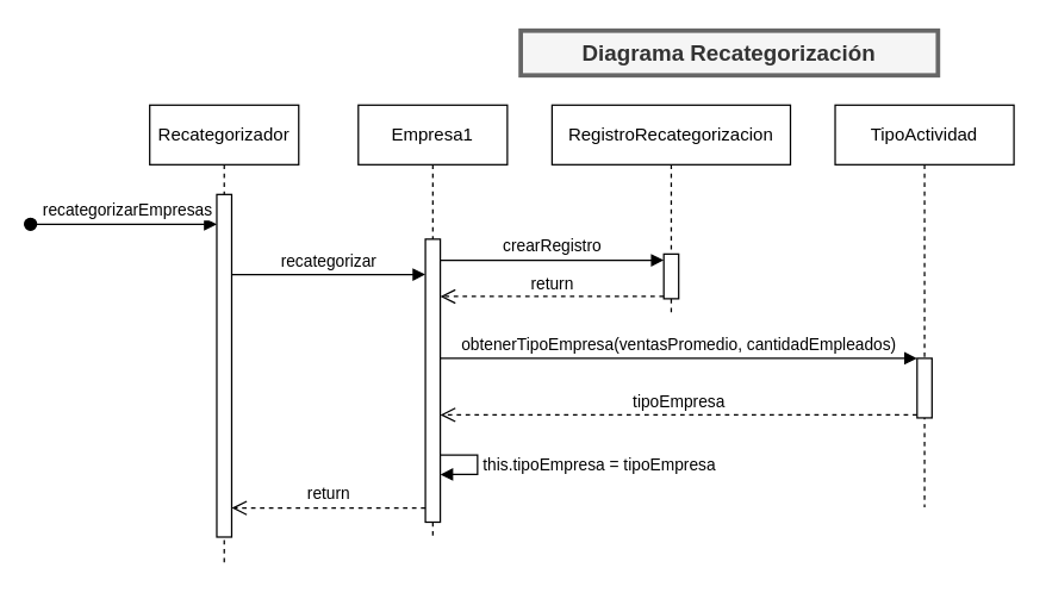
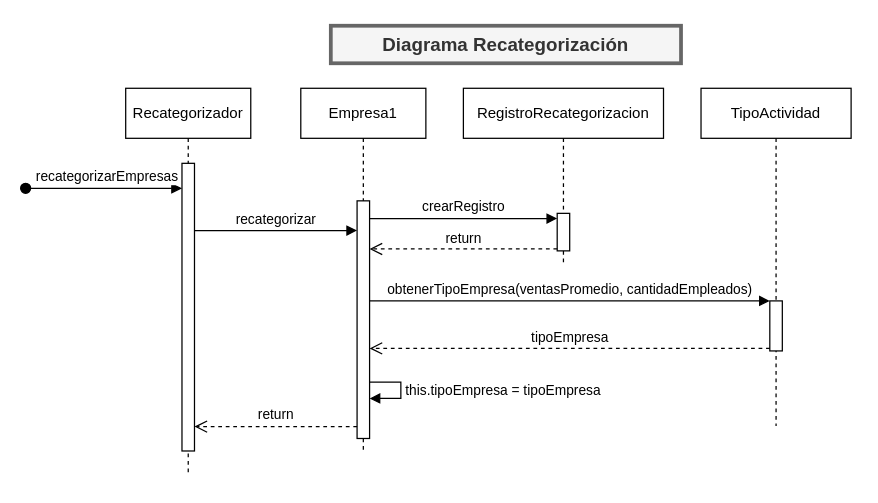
- <mxCell id="12" value="Diagrama Recategorización" style="text;html=1;strokeColor=#666666;fillColor=#f5f5f5;align=center;verticalAlign=middle;whiteSpace=wrap;rounded=0;fontSize=15;fontStyle=1;strokeWidth=3;perimeterSpacing=0;fontColor=#333333;" vertex="1" parent="1"><mxGeometry x="349" y="20" width="280" height="30" as="geometry" /></mxCell>
+ <mxCell id="12" value="Diagrama Recategorización" style="text;html=1;strokeColor=#666666;fillColor=#f5f5f5;align=center;verticalAlign=middle;whiteSpace=wrap;rounded=0;fontSize=15;fontStyle=1;strokeWidth=3;perimeterSpacing=0;fontColor=#333333;" vertex="1" parent="1"><mxGeometry x="264" y="20" width="280" height="30" as="geometry" /></mxCell>
